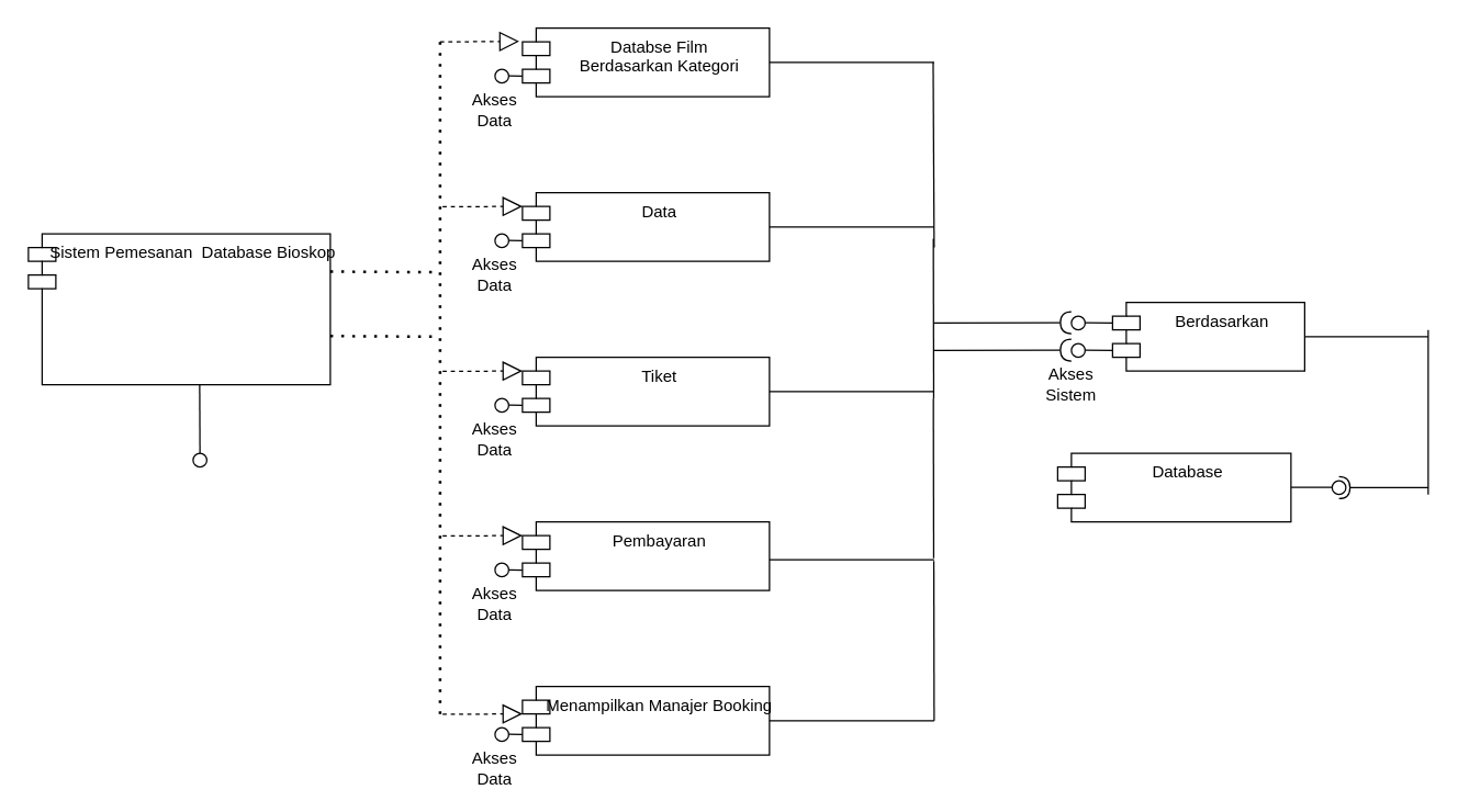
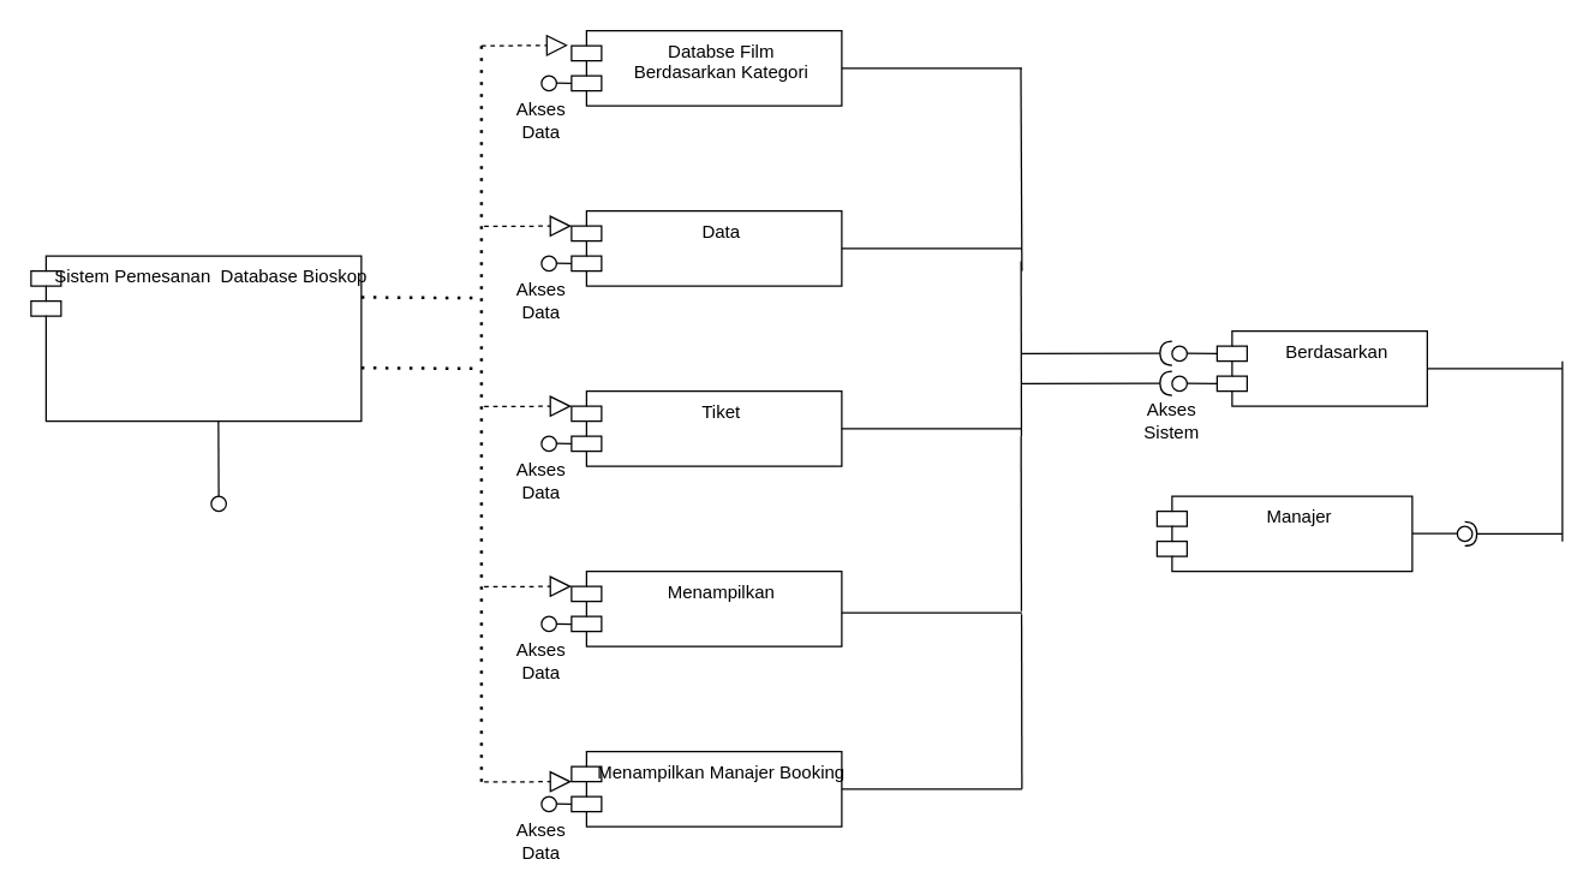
- <mxCell id="3" value="Database" style="shape=module;align=left;spacingLeft=20;align=center;verticalAlign=top;" vertex="1" parent="1"><mxGeometry x="770" y="330" width="170" height="50" as="geometry" /></mxCell>
+ <mxCell id="3" value="Manajer" style="shape=module;align=left;spacingLeft=20;align=center;verticalAlign=top;" vertex="1" parent="1"><mxGeometry x="770" y="330" width="170" height="50" as="geometry" /></mxCell>
- <mxCell id="8" value="Pembayaran" style="shape=module;align=left;spacingLeft=20;align=center;verticalAlign=top;" vertex="1" parent="1"><mxGeometry x="380" y="380" width="180" height="50" as="geometry" /></mxCell>
+ <mxCell id="8" value="Menampilkan" style="shape=module;align=left;spacingLeft=20;align=center;verticalAlign=top;" vertex="1" parent="1"><mxGeometry x="380" y="380" width="180" height="50" as="geometry" /></mxCell>
